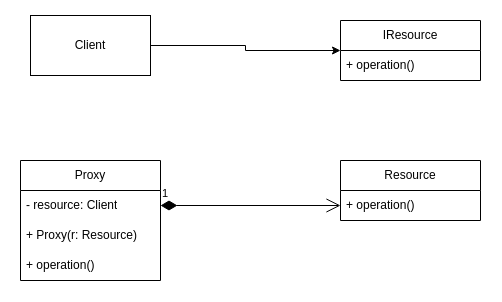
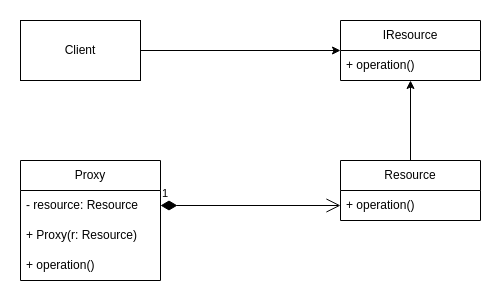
- <mxCell id="3" value="Client" style="rounded=0;whiteSpace=wrap;html=1;" vertex="1" parent="1"><mxGeometry x="30" y="15" width="120" height="60" as="geometry" /></mxCell>
+ <mxCell id="3" value="Client" style="rounded=0;whiteSpace=wrap;html=1;" vertex="1" parent="1"><mxGeometry x="20" y="20" width="120" height="60" as="geometry" /></mxCell>
+ <mxCell id="8" style="edgeStyle=orthogonalEdgeStyle;rounded=0;orthogonalLoop=1;jettySize=auto;html=1;exitX=0.5;exitY=0;exitDx=0;exitDy=0;entryX=0.5;entryY=1;entryDx=0;entryDy=0;" edge="1" parent="1" source="9" target="11"><mxGeometry relative="1" as="geometry" /></mxCell>
- <mxCell id="5" value="&lt;div&gt;- resource: Client&lt;/div&gt;" style="text;strokeColor=none;fillColor=none;align=left;verticalAlign=middle;spacingLeft=4;spacingRight=4;overflow=hidden;points=[[0,0.5],[1,0.5]];portConstraint=eastwest;rotatable=0;whiteSpace=wrap;html=1;" vertex="1" parent="4"><mxGeometry y="30" width="140" height="30" as="geometry" /></mxCell>
+ <mxCell id="5" value="&lt;div&gt;- resource: Resource&lt;/div&gt;" style="text;strokeColor=none;fillColor=none;align=left;verticalAlign=middle;spacingLeft=4;spacingRight=4;overflow=hidden;points=[[0,0.5],[1,0.5]];portConstraint=eastwest;rotatable=0;whiteSpace=wrap;html=1;" vertex="1" parent="4"><mxGeometry y="30" width="140" height="30" as="geometry" /></mxCell>
